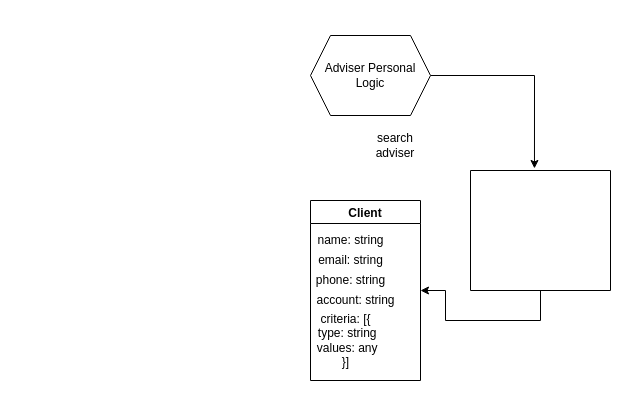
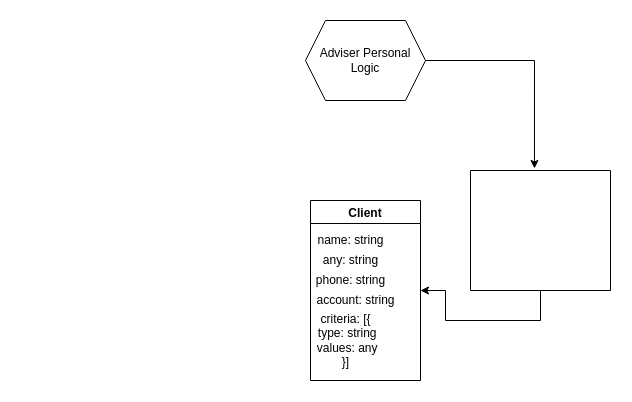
- <mxCell id="9" value="Adviser Personal Logic" style="shape=hexagon;perimeter=hexagonPerimeter2;whiteSpace=wrap;html=1;fixedSize=1;" parent="1" vertex="1"><mxGeometry x="310" y="35" width="120" height="80" as="geometry" /></mxCell>
+ <mxCell id="9" value="Adviser Personal Logic" style="shape=hexagon;perimeter=hexagonPerimeter2;whiteSpace=wrap;html=1;fixedSize=1;" parent="1" vertex="1"><mxGeometry x="305" y="20" width="120" height="80" as="geometry" /></mxCell>
- <mxCell id="12" value="search adviser" style="text;html=1;strokeColor=none;fillColor=none;align=center;verticalAlign=middle;whiteSpace=wrap;rounded=0;" parent="1" vertex="1"><mxGeometry x="365" y="130" width="60" height="30" as="geometry" /></mxCell>
- <mxCell id="3" value="email: string" style="text;html=1;align=center;verticalAlign=middle;resizable=0;points=[];autosize=1;strokeColor=none;fillColor=none;" parent="2" vertex="1"><mxGeometry y="50" width="80" height="20" as="geometry" /></mxCell>
+ <mxCell id="3" value="any: string" style="text;html=1;align=center;verticalAlign=middle;resizable=0;points=[];autosize=1;strokeColor=none;fillColor=none;" parent="2" vertex="1"><mxGeometry y="50" width="80" height="20" as="geometry" /></mxCell>
